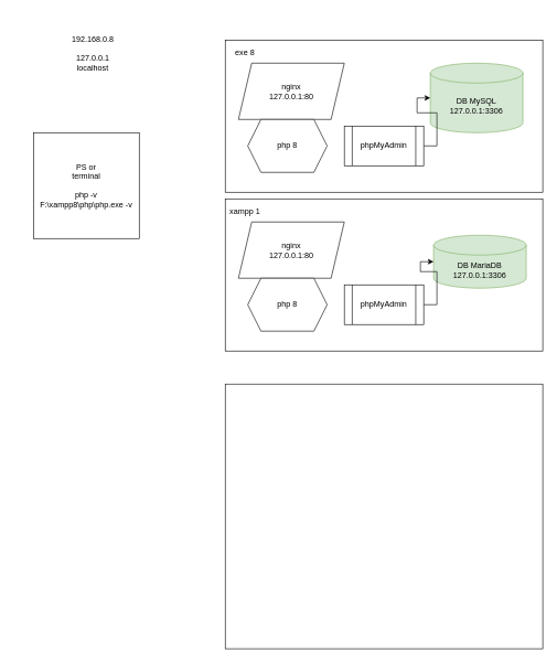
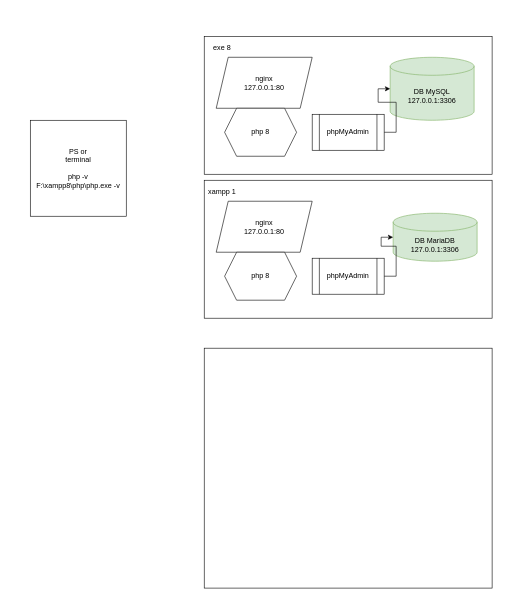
- <mxCell id="4" value="192.168.0.8&lt;br&gt;&lt;br&gt;127.0.0.1&lt;br&gt;localhost&lt;br&gt;" style="text;html=1;strokeColor=none;fillColor=none;align=center;verticalAlign=middle;whiteSpace=wrap;rounded=0;" vertex="1" parent="1"><mxGeometry width="240" height="120" as="geometry" x="20" y="20" /></mxCell>
